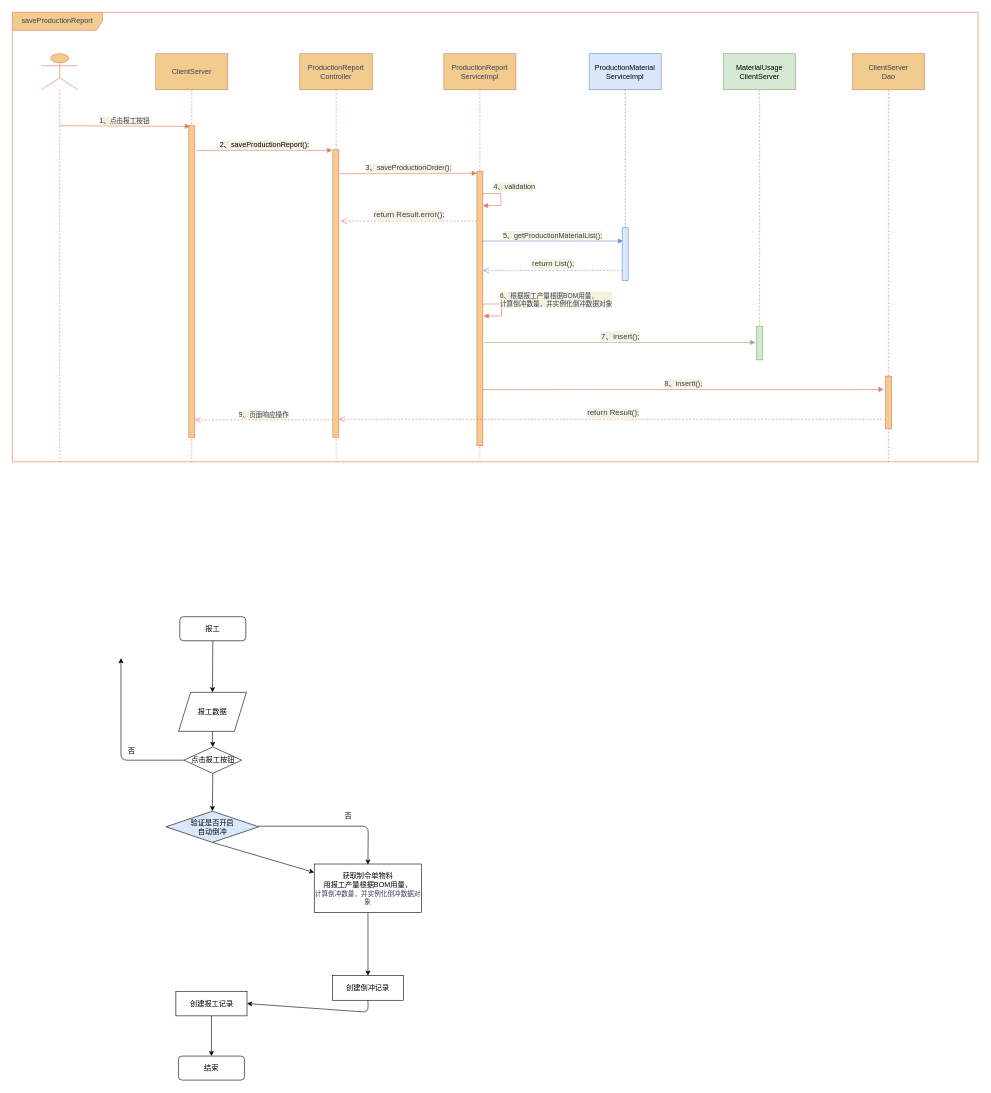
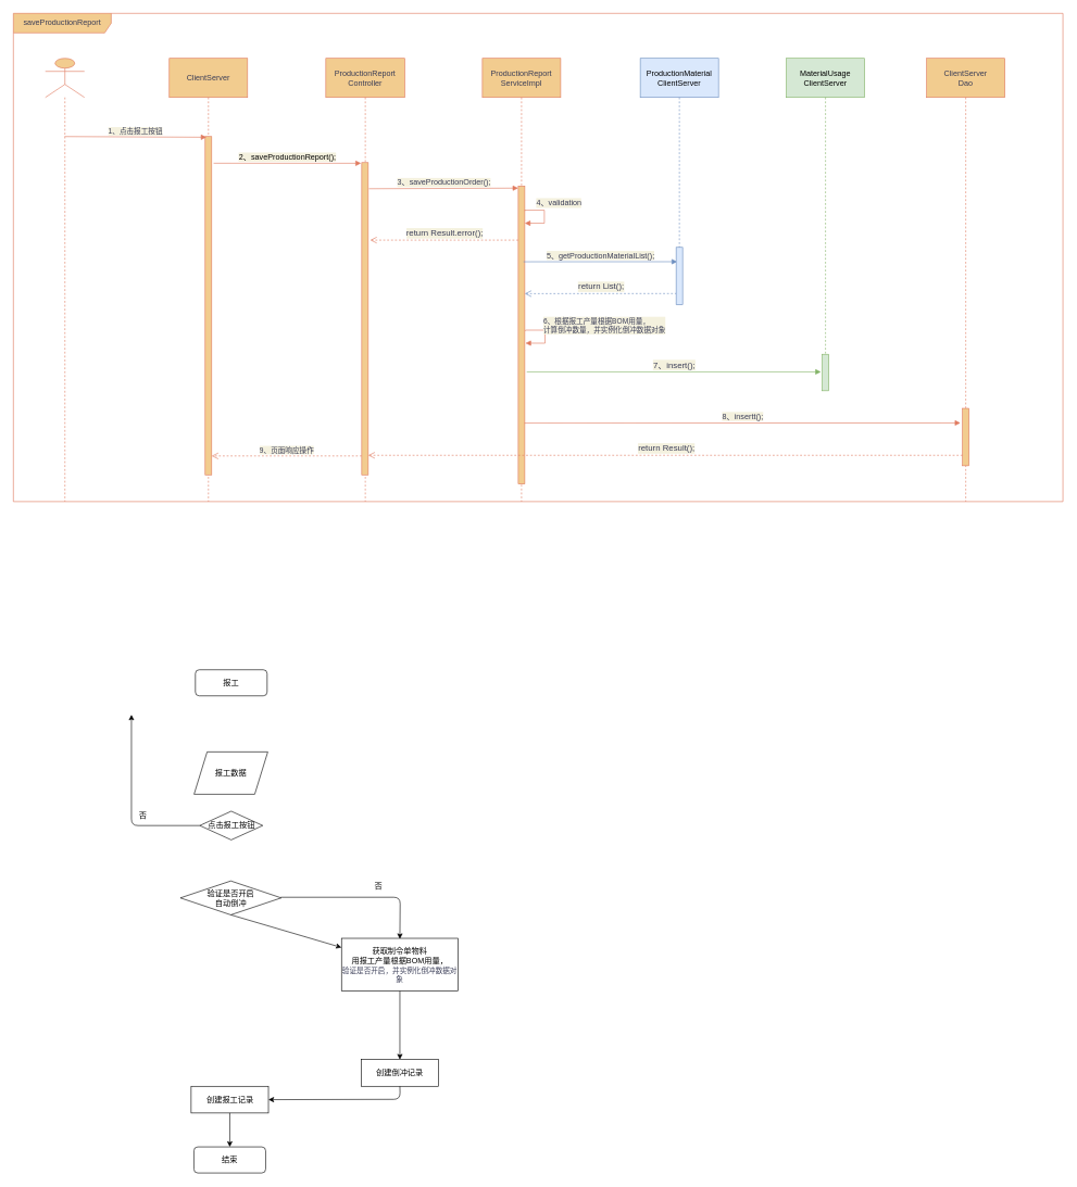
- <mxCell id="19" value="ProductionMaterial&lt;br&gt;ServiceImpl" style="shape=umlLifeline;perimeter=lifelinePerimeter;whiteSpace=wrap;html=1;container=1;collapsible=0;recursiveResize=0;outlineConnect=0;size=60;fillColor=#dae8fc;strokeColor=#6c8ebf;" parent="1" vertex="1"><mxGeometry x="981" y="89" width="120" height="370" as="geometry" /></mxCell>
+ <mxCell id="19" value="ProductionMaterial&lt;br&gt;ClientServer" style="shape=umlLifeline;perimeter=lifelinePerimeter;whiteSpace=wrap;html=1;container=1;collapsible=0;recursiveResize=0;outlineConnect=0;size=60;fillColor=#dae8fc;strokeColor=#6c8ebf;" parent="1" vertex="1"><mxGeometry x="981" y="89" width="120" height="370" as="geometry" /></mxCell>
- <mxCell id="29" value="" style="endArrow=classic;html=1;exitX=0.5;exitY=1;exitDx=0;exitDy=0;entryX=0.5;entryY=0;entryDx=0;entryDy=0;" parent="1" source="28" target="30" edge="1"><mxGeometry width="50" height="50" relative="1" as="geometry"><mxPoint x="353.5" y="1110" as="sourcePoint" /><mxPoint x="355" y="1144" as="targetPoint" /></mxGeometry></mxCell>
- <mxCell id="32" value="" style="endArrow=classic;html=1;rounded=0;exitX=0.5;exitY=1;exitDx=0;exitDy=0;entryX=0.5;entryY=0;entryDx=0;entryDy=0;" parent="1" source="30" target="31" edge="1"><mxGeometry width="50" height="50" relative="1" as="geometry"><mxPoint x="658" y="1443" as="sourcePoint" /><mxPoint x="708" y="1393" as="targetPoint" /></mxGeometry></mxCell>
- <mxCell id="35" value="" style="endArrow=classic;html=1;rounded=0;exitX=0.5;exitY=1;exitDx=0;exitDy=0;entryX=0.5;entryY=0;entryDx=0;entryDy=0;" parent="1" source="31" target="39" edge="1"><mxGeometry width="50" height="50" relative="1" as="geometry"><mxPoint x="364" y="1201" as="sourcePoint" /><mxPoint x="353.375" y="1339" as="targetPoint" /><Array as="points" /></mxGeometry></mxCell>
- <mxCell id="39" value="验证是否开启&lt;br&gt;自动倒冲" style="rhombus;whiteSpace=wrap;html=1;fillColor=#dae8fc;" parent="1" vertex="1"><mxGeometry x="276" y="1351" width="154.62" height="52" as="geometry" /></mxCell>
+ <mxCell id="39" value="验证是否开启&lt;br&gt;自动倒冲" style="rhombus;whiteSpace=wrap;html=1;" parent="1" vertex="1"><mxGeometry x="276" y="1351" width="154.62" height="52" as="geometry" /></mxCell>
- <mxCell id="42" value="获取制令单物料&lt;br&gt;用报工产量根据BOM用量，&lt;br style=&quot;border-color: var(--border-color); color: rgb(57, 60, 86); font-size: 11px; text-align: left;&quot;&gt;&lt;span style=&quot;color: rgb(57, 60, 86); font-size: 11px; text-align: left; background-color: rgb(255, 255, 255);&quot;&gt;计算倒冲数量，并实例化倒冲数据对象&lt;/span&gt;" style="rounded=0;whiteSpace=wrap;html=1;" parent="1" vertex="1"><mxGeometry x="523" y="1439" width="179" height="81" as="geometry" /></mxCell>
+ <mxCell id="42" value="获取制令单物料&lt;br&gt;用报工产量根据BOM用量，&lt;br style=&quot;border-color: var(--border-color); color: rgb(57, 60, 86); font-size: 11px; text-align: left;&quot;&gt;&lt;span style=&quot;color: rgb(57, 60, 86); font-size: 11px; text-align: left; background-color: rgb(255, 255, 255);&quot;&gt;验证是否开启，并实例化倒冲数据对象&lt;/span&gt;" style="rounded=0;whiteSpace=wrap;html=1;" parent="1" vertex="1"><mxGeometry x="523" y="1439" width="179" height="81" as="geometry" /></mxCell>
- <mxCell id="36" value="创建报工记录" style="rounded=0;whiteSpace=wrap;html=1;" parent="1" vertex="1"><mxGeometry x="292.5" y="1651" width="118.5" height="41" as="geometry" /></mxCell>
+ <mxCell id="36" value="创建报工记录" style="rounded=0;whiteSpace=wrap;html=1;" parent="1" vertex="1"><mxGeometry x="292.5" y="1666" width="118.5" height="41" as="geometry" /></mxCell>
